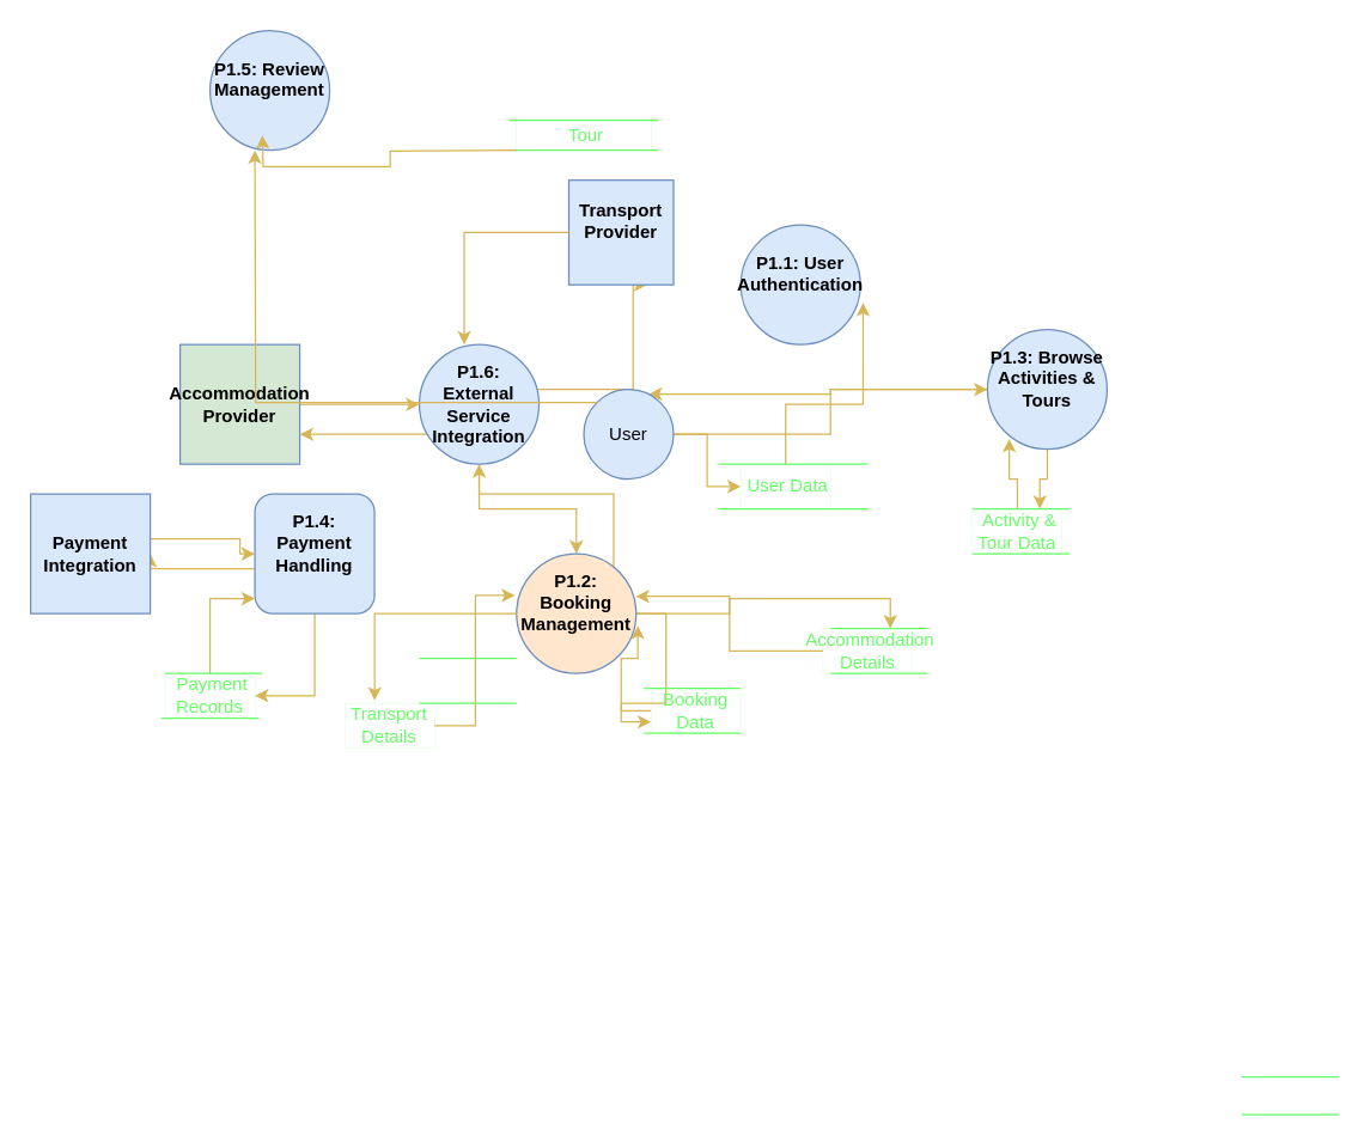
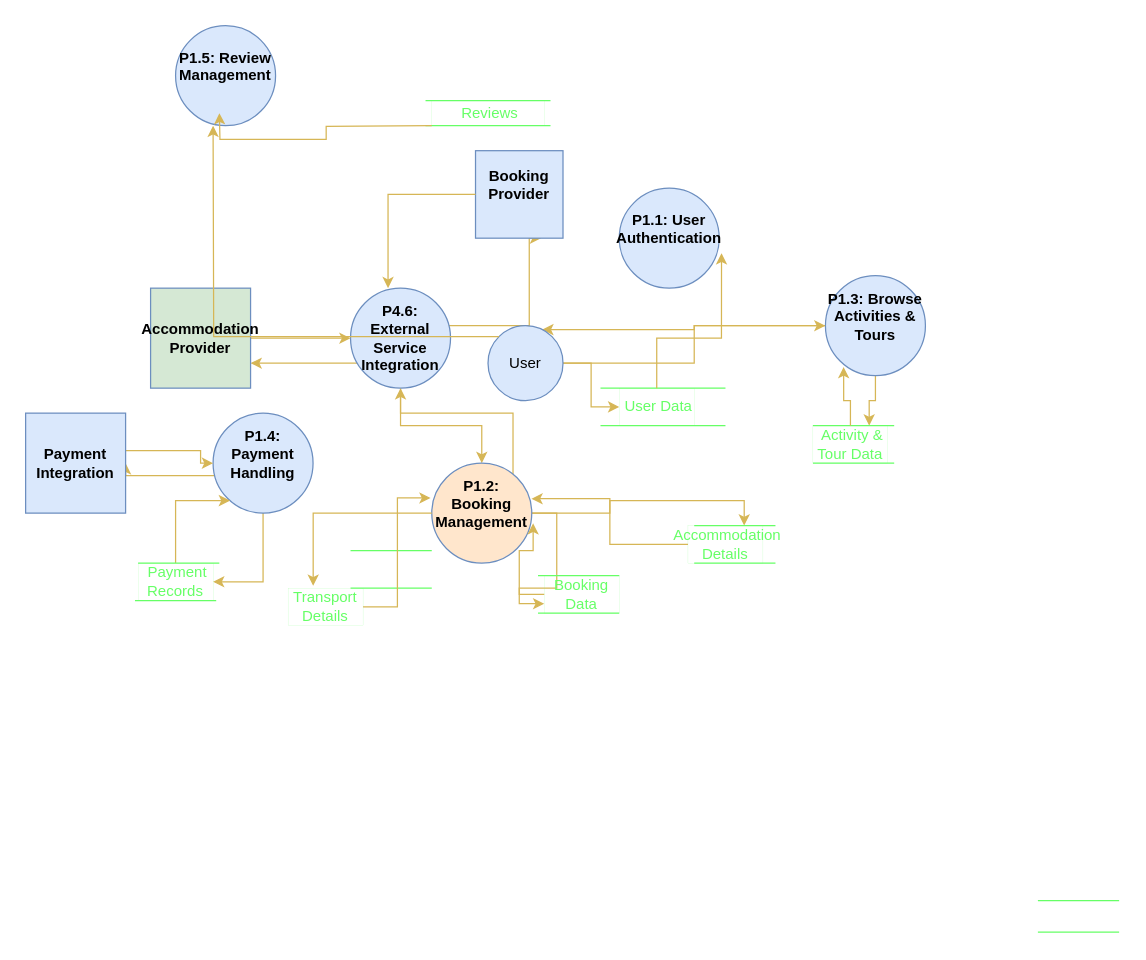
- <mxCell id="54" value="&amp;nbsp;Tour" style="text;html=1;align=center;verticalAlign=middle;whiteSpace=wrap;rounded=0;fontColor=#66FF66;strokeColor=#66FF66;strokeWidth=0;" parent="1" vertex="1"><mxGeometry x="345" y="80" width="90" height="20" as="geometry" /></mxCell>
+ <mxCell id="54" value="&amp;nbsp;Reviews" style="text;html=1;align=center;verticalAlign=middle;whiteSpace=wrap;rounded=0;fontColor=#66FF66;strokeColor=#66FF66;strokeWidth=0;" parent="1" vertex="1"><mxGeometry x="345" y="80" width="90" height="20" as="geometry" /></mxCell>
- <mxCell id="38" value="&#10;Transport Provider&#10;&#10;" style="whiteSpace=wrap;html=1;aspect=fixed;fillColor=#dae8fc;strokeColor=#6c8ebf;fontStyle=1" parent="1" vertex="1"><mxGeometry x="380" y="120" width="70" height="70" as="geometry" /></mxCell>
+ <mxCell id="38" value="&#10;Booking Provider&#10;&#10;" style="whiteSpace=wrap;html=1;aspect=fixed;fillColor=#dae8fc;strokeColor=#6c8ebf;fontStyle=1" parent="1" vertex="1"><mxGeometry x="380" y="120" width="70" height="70" as="geometry" /></mxCell>
- <mxCell id="5" value="P1.6: External Service Integration" style="ellipse;whiteSpace=wrap;html=1;aspect=fixed;fillColor=#dae8fc;strokeColor=#6c8ebf;fontStyle=1" parent="1" vertex="1"><mxGeometry x="280" y="230" width="80" height="80" as="geometry" /></mxCell>
+ <mxCell id="5" value="P4.6: External Service Integration" style="ellipse;whiteSpace=wrap;html=1;aspect=fixed;fillColor=#dae8fc;strokeColor=#6c8ebf;fontStyle=1" parent="1" vertex="1"><mxGeometry x="280" y="230" width="80" height="80" as="geometry" /></mxCell>
- <mxCell id="18" value="&#10;P1.4: Payment Handling&#10;&#10;" style="whiteSpace=wrap;html=1;aspect=fixed;fillColor=#dae8fc;strokeColor=#6c8ebf;fontStyle=1;rounded=1;" parent="1" vertex="1"><mxGeometry x="170" y="330" width="80" height="80" as="geometry" /></mxCell>
+ <mxCell id="18" value="&#10;P1.4: Payment Handling&#10;&#10;" style="ellipse;whiteSpace=wrap;html=1;aspect=fixed;fillColor=#dae8fc;strokeColor=#6c8ebf;fontStyle=1" parent="1" vertex="1"><mxGeometry x="170" y="330" width="80" height="80" as="geometry" /></mxCell>
